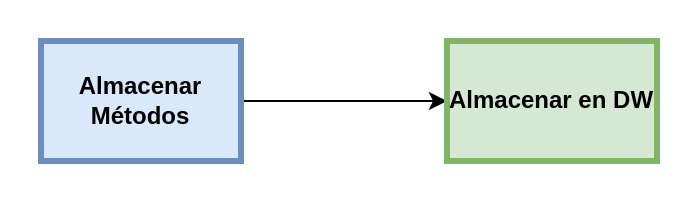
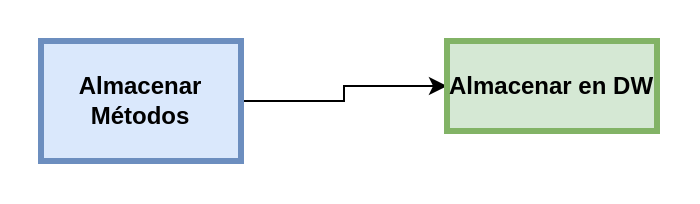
- <mxCell id="4" value="Almacenar en DW" style="whiteSpace=wrap;align=center;verticalAlign=middle;fontStyle=1;strokeWidth=3;fillColor=#d5e8d4;strokeColor=#82b366;" parent="1" vertex="1"><mxGeometry x="223" y="20" width="105" height="60" as="geometry" /></mxCell>
+ <mxCell id="4" value="Almacenar en DW" style="whiteSpace=wrap;align=center;verticalAlign=middle;fontStyle=1;strokeWidth=3;fillColor=#d5e8d4;strokeColor=#82b366;" parent="1" vertex="1"><mxGeometry x="223" y="20" width="105" height="45" as="geometry" /></mxCell>
